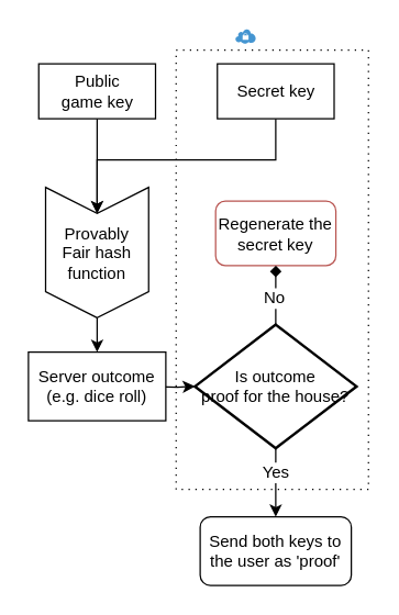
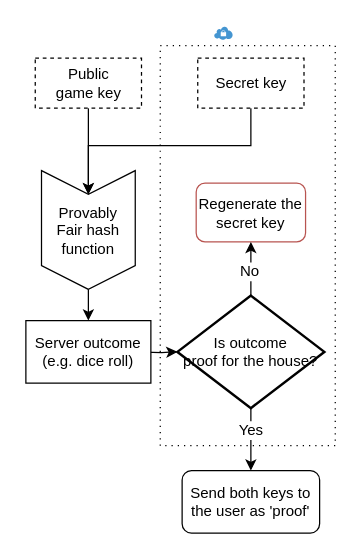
- <mxCell id="4" value="Public &lt;br&gt;game key" style="rounded=0;whiteSpace=wrap;html=1;fillColor=default;" vertex="1" parent="1"><mxGeometry x="27.5" y="46" width="85" height="40" as="geometry" /></mxCell>
+ <mxCell id="4" value="Public &lt;br&gt;game key" style="rounded=0;whiteSpace=wrap;html=1;fillColor=default;dashed=1;" vertex="1" parent="1"><mxGeometry x="27.5" y="46" width="85" height="40" as="geometry" /></mxCell>
- <mxCell id="6" value="Secret key" style="rounded=0;whiteSpace=wrap;html=1;fillColor=default;" vertex="1" parent="1"><mxGeometry x="157.5" y="46" width="85" height="40" as="geometry" /></mxCell>
+ <mxCell id="6" value="Secret key" style="rounded=0;whiteSpace=wrap;html=1;fillColor=default;dashed=1;" vertex="1" parent="1"><mxGeometry x="157.5" y="46" width="85" height="40" as="geometry" /></mxCell>
- <mxCell id="15" style="edgeStyle=orthogonalEdgeStyle;rounded=0;orthogonalLoop=1;jettySize=auto;html=1;exitX=0.5;exitY=0;exitDx=0;exitDy=0;exitPerimeter=0;entryX=0.5;entryY=1;entryDx=0;entryDy=0;fontSize=12;endArrow=diamond;" edge="1" parent="1" source="18" target="13"><mxGeometry relative="1" as="geometry" /></mxCell>
+ <mxCell id="15" style="edgeStyle=orthogonalEdgeStyle;rounded=0;orthogonalLoop=1;jettySize=auto;html=1;exitX=0.5;exitY=0;exitDx=0;exitDy=0;exitPerimeter=0;entryX=0.5;entryY=1;entryDx=0;entryDy=0;fontSize=12;" edge="1" parent="1" source="18" target="13"><mxGeometry relative="1" as="geometry" /></mxCell>
